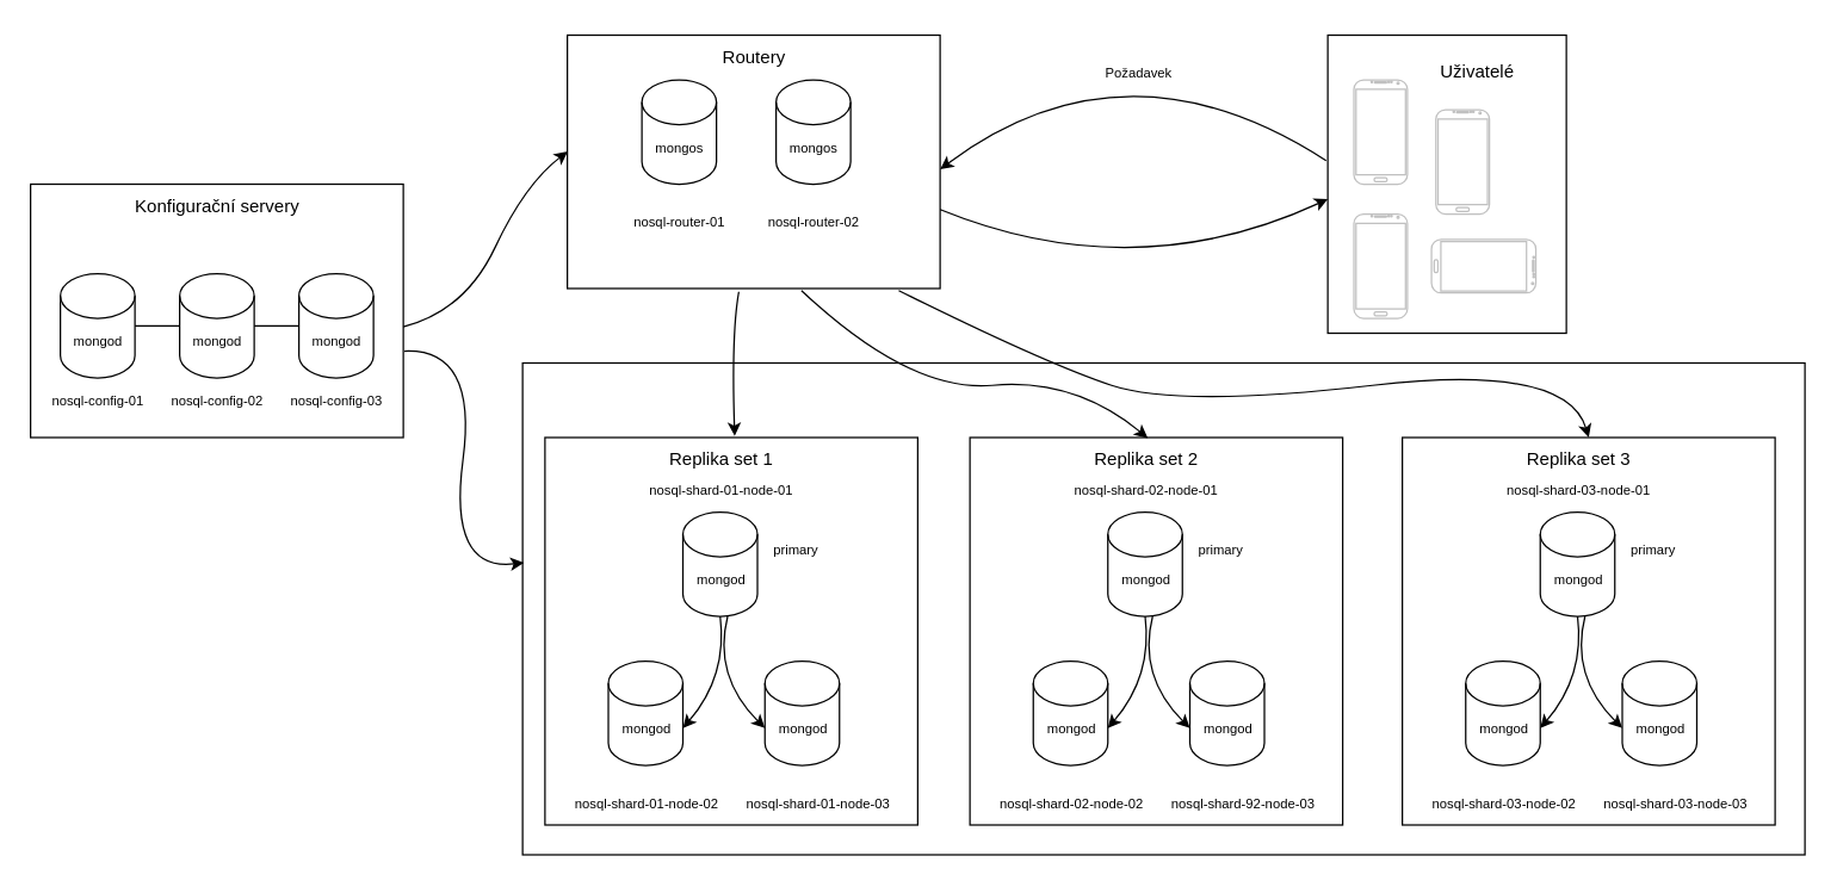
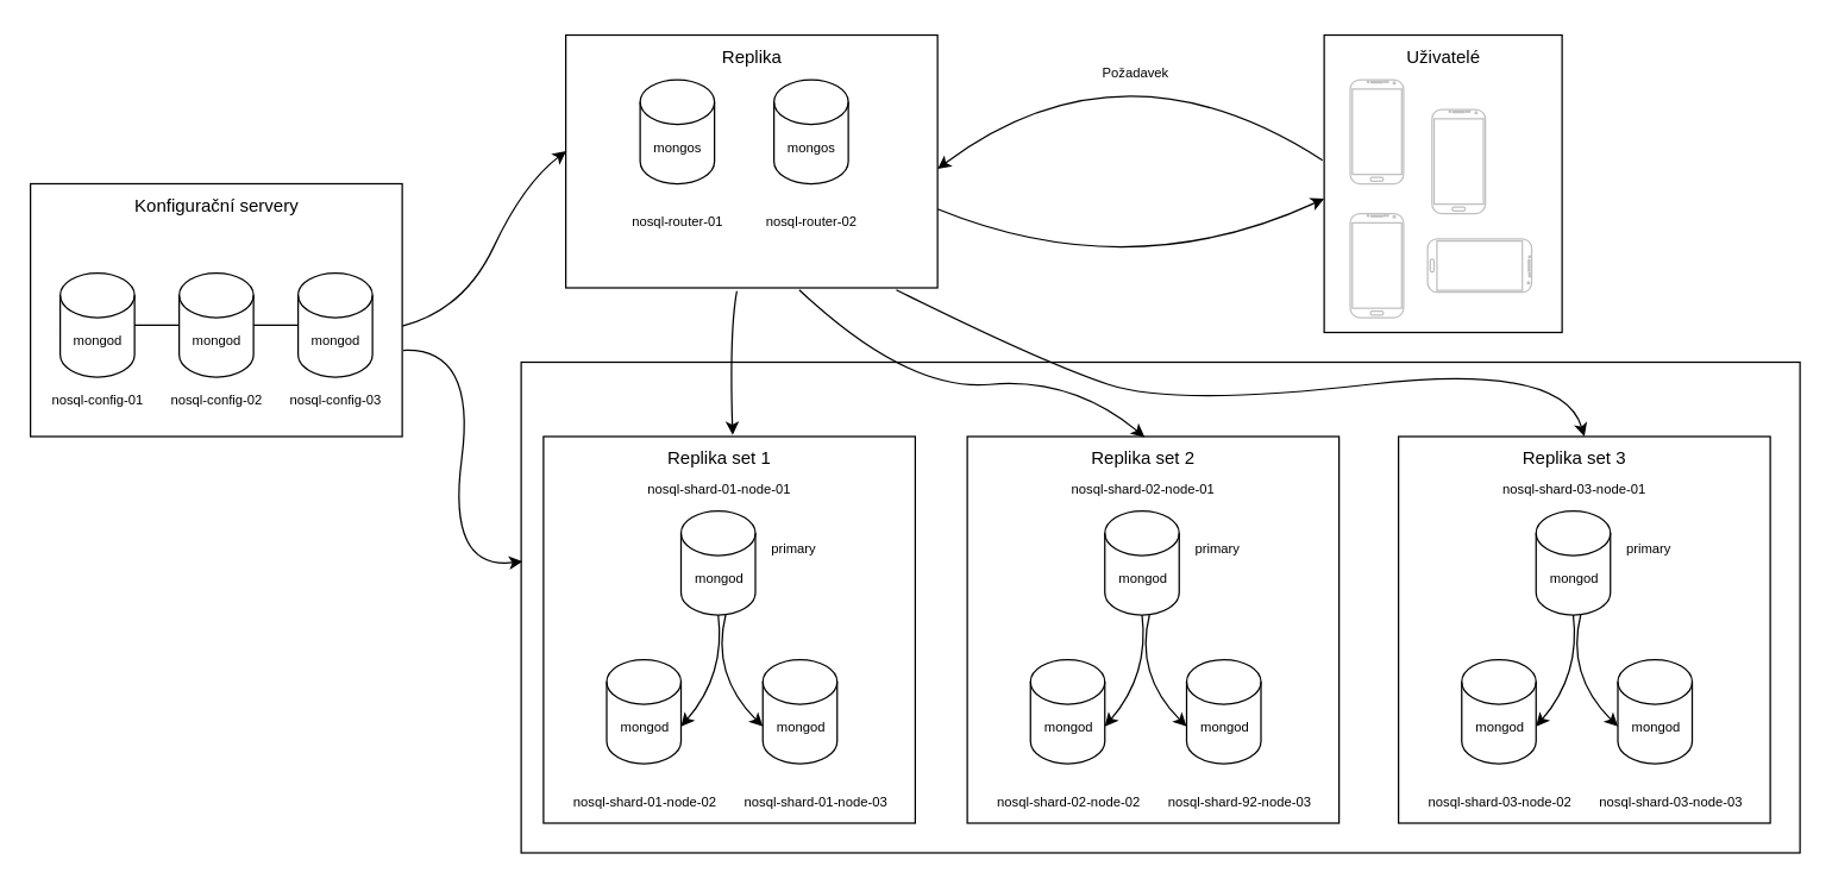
- <mxCell id="18" value="Routery" style="text;html=1;align=center;verticalAlign=middle;resizable=0;points=[];autosize=1;strokeColor=none;fillColor=none;" vertex="1" parent="1"><mxGeometry x="470" y="23" width="70" height="30" as="geometry" /></mxCell>
+ <mxCell id="18" value="Replika" style="text;html=1;align=center;verticalAlign=middle;resizable=0;points=[];autosize=1;strokeColor=none;fillColor=none;" vertex="1" parent="1"><mxGeometry x="470" y="23" width="70" height="30" as="geometry" /></mxCell>
- <mxCell id="76" value="Uživatelé" style="text;html=1;align=center;verticalAlign=middle;resizable=0;points=[];autosize=1;strokeColor=none;fillColor=none;" vertex="1" parent="1"><mxGeometry x="955" y="33" width="70" height="30" as="geometry" /></mxCell>
+ <mxCell id="76" value="Uživatelé" style="text;html=1;align=center;verticalAlign=middle;resizable=0;points=[];autosize=1;strokeColor=none;fillColor=none;" vertex="1" parent="1"><mxGeometry x="935" y="23" width="70" height="30" as="geometry" /></mxCell>
